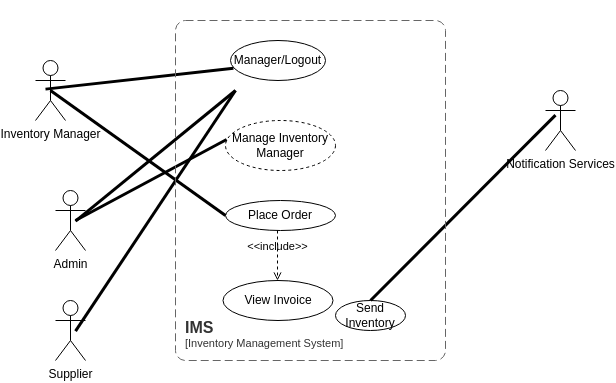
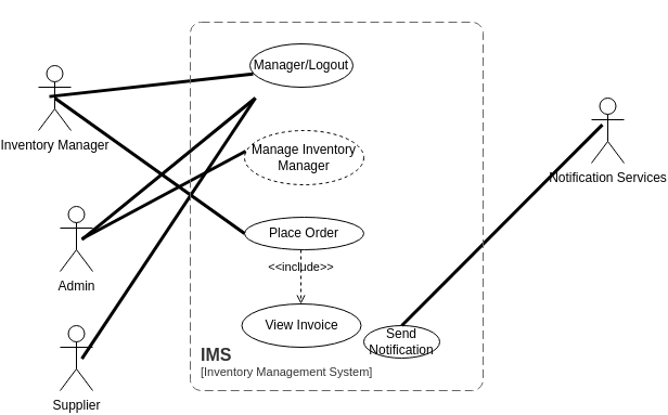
- <mxCell id="9" value="Send Inventory" style="ellipse;whiteSpace=wrap;html=1;" vertex="1" parent="1"><mxGeometry x="320" y="300" width="70" height="30" as="geometry" /></mxCell>
+ <mxCell id="9" value="Send Notification" style="ellipse;whiteSpace=wrap;html=1;" vertex="1" parent="1"><mxGeometry x="320" y="300" width="70" height="30" as="geometry" /></mxCell>
